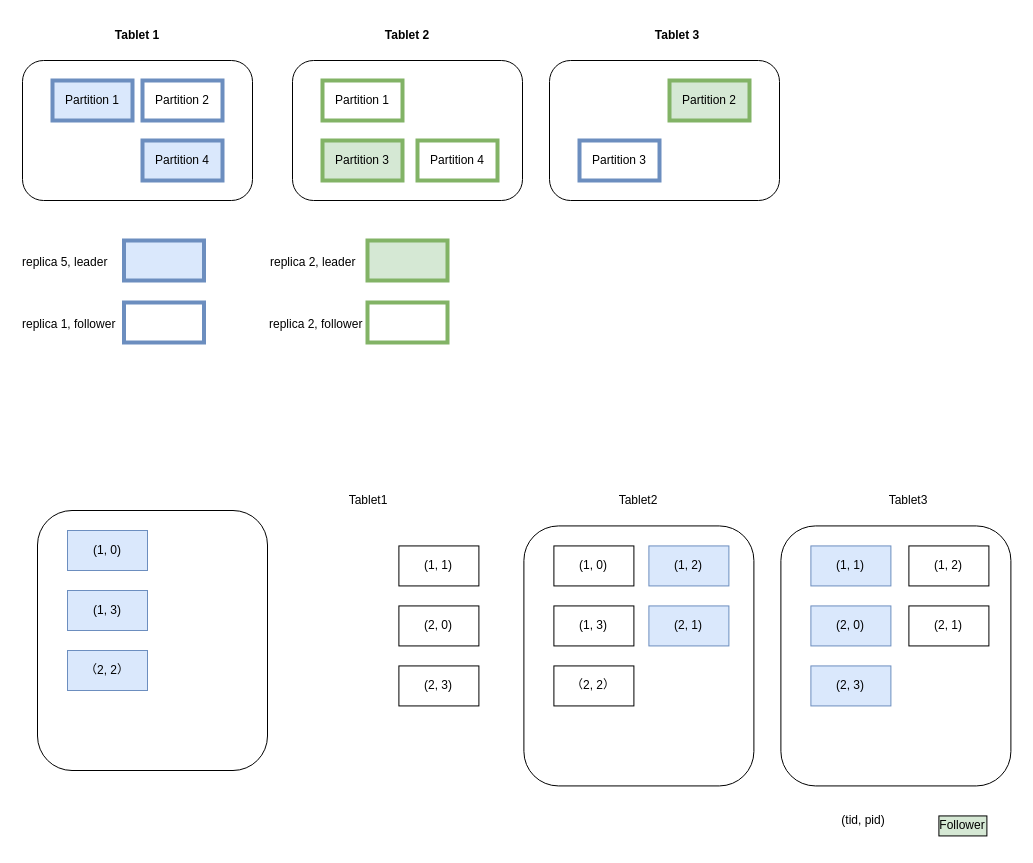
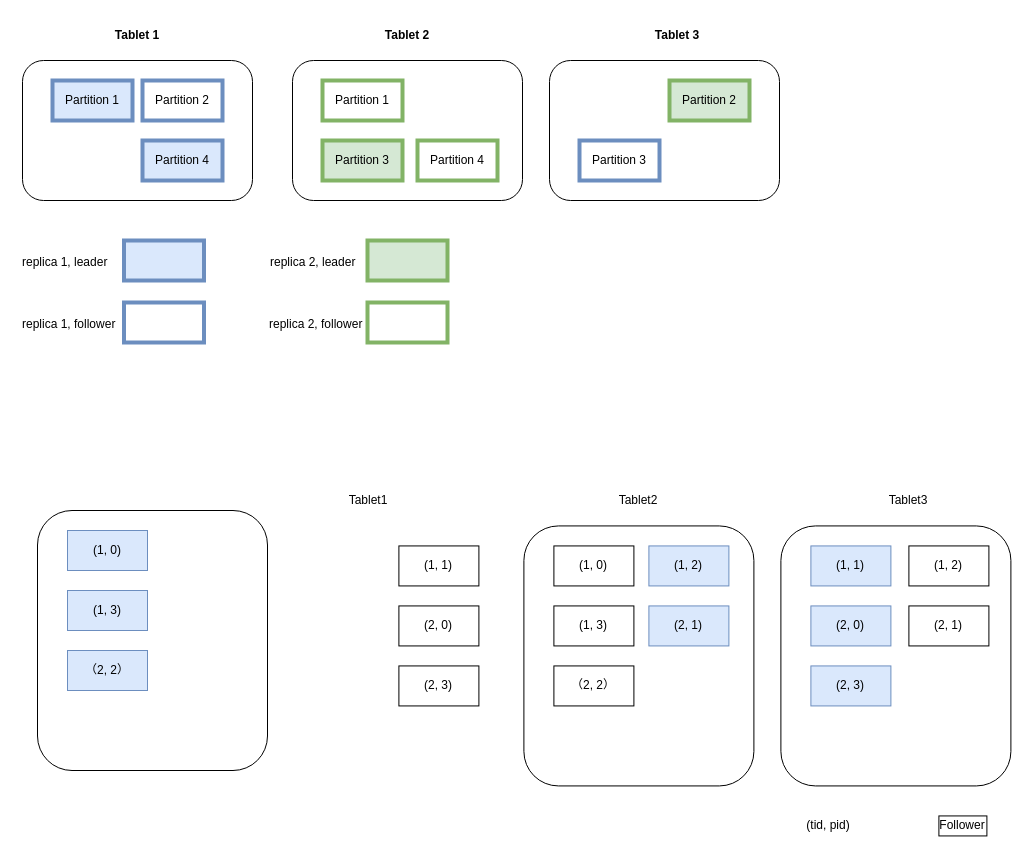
- <mxCell id="44" value="&lt;span style=&quot;color: rgb(0 , 0 , 0) ; font-family: &amp;#34;helvetica&amp;#34; ; font-size: 12px ; font-style: normal ; font-weight: 400 ; letter-spacing: normal ; text-align: center ; text-indent: 0px ; text-transform: none ; word-spacing: 0px ; background-color: rgb(255 , 255 , 255) ; display: inline ; float: none&quot;&gt;replica 5,&amp;nbsp;&lt;/span&gt;&lt;span style=&quot;color: rgb(0 , 0 , 0) ; font-family: &amp;#34;helvetica&amp;#34; ; font-size: 12px ; font-style: normal ; font-weight: 400 ; letter-spacing: normal ; text-align: center ; text-indent: 0px ; text-transform: none ; word-spacing: 0px ; background-color: rgb(255 , 255 , 255) ; display: inline ; float: none&quot;&gt;leader&lt;/span&gt;" style="text;whiteSpace=wrap;html=1;" vertex="1" parent="1"><mxGeometry x="20" y="248" width="105" height="40" as="geometry" /></mxCell>
+ <mxCell id="44" value="&lt;span style=&quot;color: rgb(0 , 0 , 0) ; font-family: &amp;#34;helvetica&amp;#34; ; font-size: 12px ; font-style: normal ; font-weight: 400 ; letter-spacing: normal ; text-align: center ; text-indent: 0px ; text-transform: none ; word-spacing: 0px ; background-color: rgb(255 , 255 , 255) ; display: inline ; float: none&quot;&gt;replica 1,&amp;nbsp;&lt;/span&gt;&lt;span style=&quot;color: rgb(0 , 0 , 0) ; font-family: &amp;#34;helvetica&amp;#34; ; font-size: 12px ; font-style: normal ; font-weight: 400 ; letter-spacing: normal ; text-align: center ; text-indent: 0px ; text-transform: none ; word-spacing: 0px ; background-color: rgb(255 , 255 , 255) ; display: inline ; float: none&quot;&gt;leader&lt;/span&gt;" style="text;whiteSpace=wrap;html=1;" vertex="1" parent="1"><mxGeometry x="20" y="248" width="105" height="40" as="geometry" /></mxCell>
- <mxCell id="37" value="(tid, pid)" style="text;html=1;strokeColor=none;fillColor=none;align=center;verticalAlign=middle;whiteSpace=wrap;rounded=0;" parent="1" vertex="1"><mxGeometry x="833.405" y="805.427" width="60" height="30" as="geometry" /></mxCell>
+ <mxCell id="37" value="(tid, pid)" style="text;html=1;strokeColor=none;fillColor=none;align=center;verticalAlign=middle;whiteSpace=wrap;rounded=0;" parent="1" vertex="1"><mxGeometry x="798.405" y="810.427" width="60" height="30" as="geometry" /></mxCell>
- <mxCell id="38" value="Follower" style="rounded=0;whiteSpace=wrap;html=1;fillColor=#d5e8d4;" parent="1" vertex="1"><mxGeometry x="938.405" y="815.427" width="48" height="20" as="geometry" /></mxCell>
+ <mxCell id="38" value="Follower" style="rounded=0;whiteSpace=wrap;html=1;" parent="1" vertex="1"><mxGeometry x="938.405" y="815.427" width="48" height="20" as="geometry" /></mxCell>
